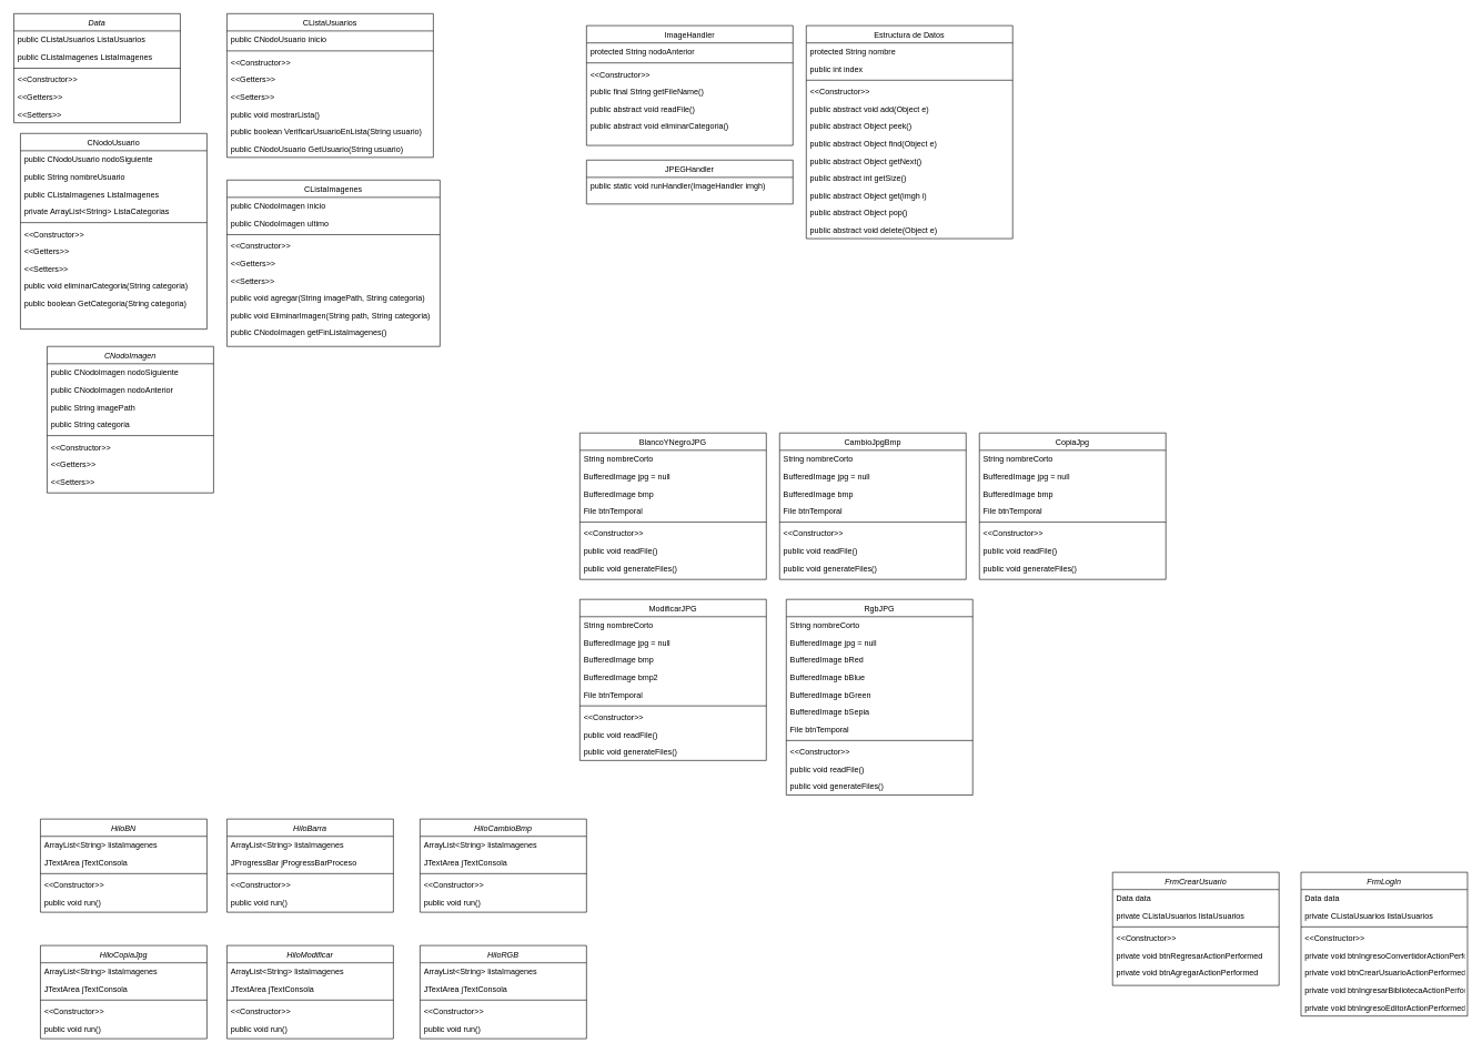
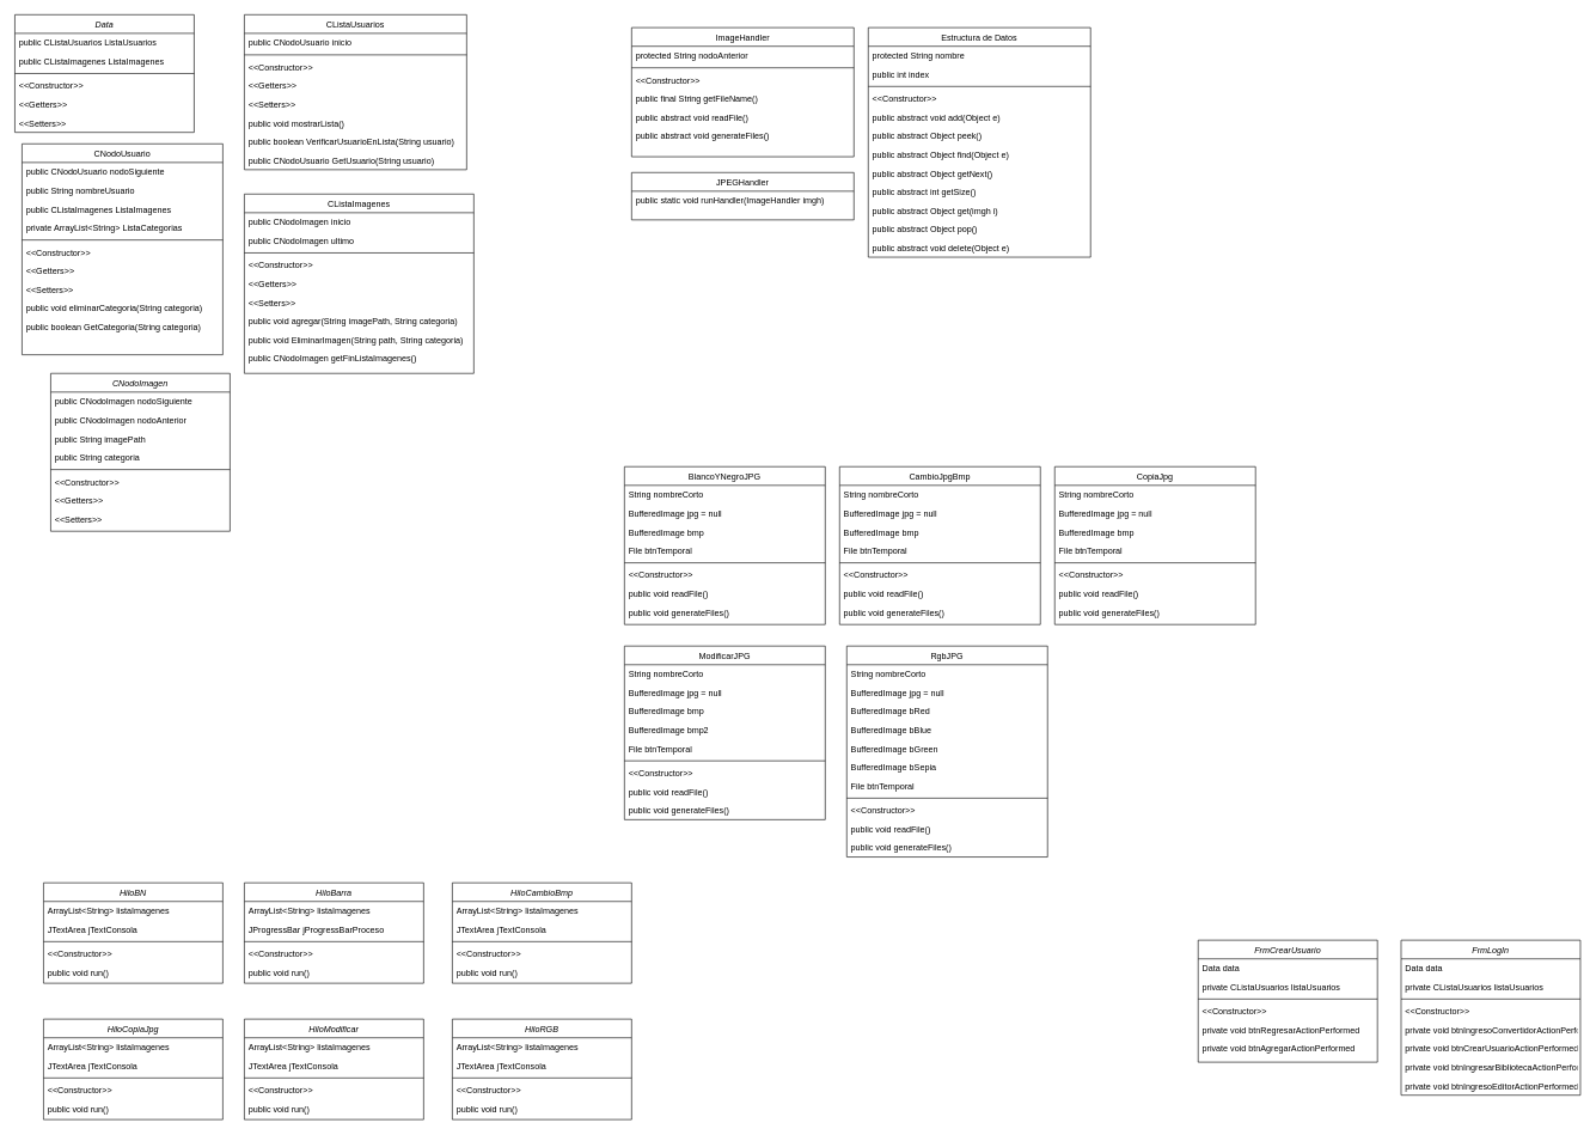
- <mxCell id="54" value="public abstract void eliminarCategoria()" style="text;align=left;verticalAlign=top;spacingLeft=4;spacingRight=4;overflow=hidden;rotatable=0;points=[[0,0.5],[1,0.5]];portConstraint=eastwest;" vertex="1" parent="48"><mxGeometry y="138" width="310" height="26" as="geometry" /></mxCell>
+ <mxCell id="54" value="public abstract void generateFiles()" style="text;align=left;verticalAlign=top;spacingLeft=4;spacingRight=4;overflow=hidden;rotatable=0;points=[[0,0.5],[1,0.5]];portConstraint=eastwest;" vertex="1" parent="48"><mxGeometry y="138" width="310" height="26" as="geometry" /></mxCell>
